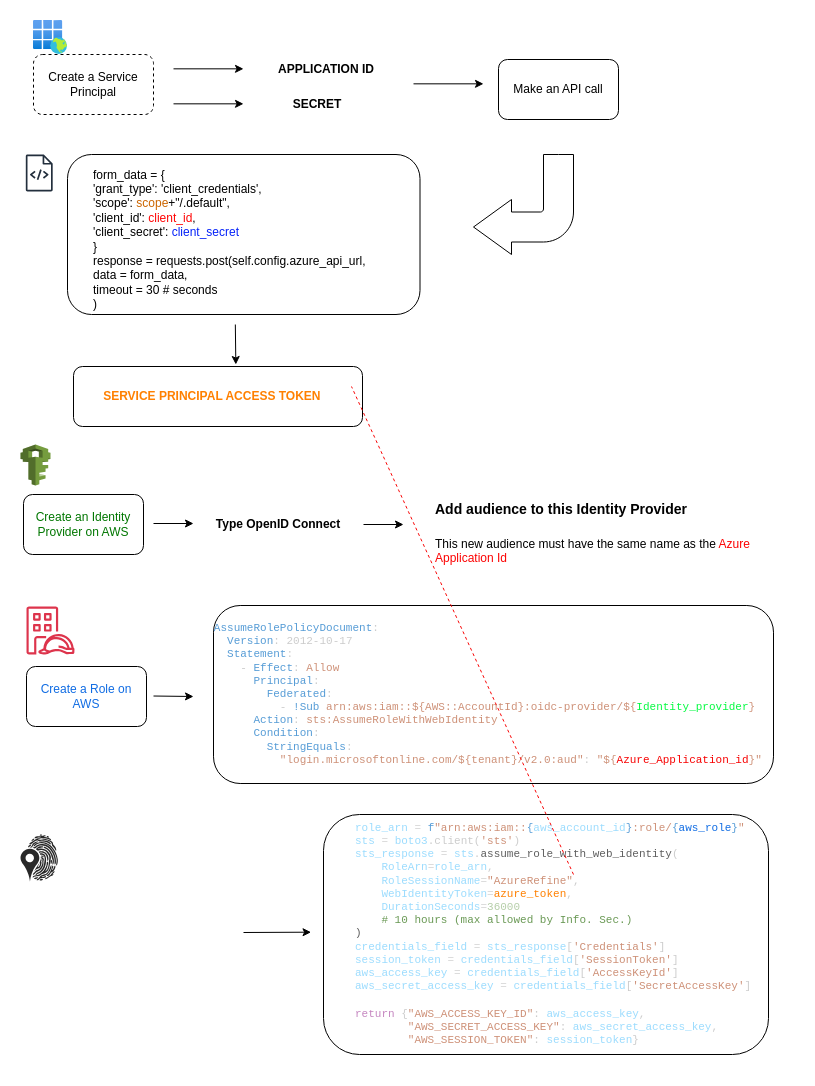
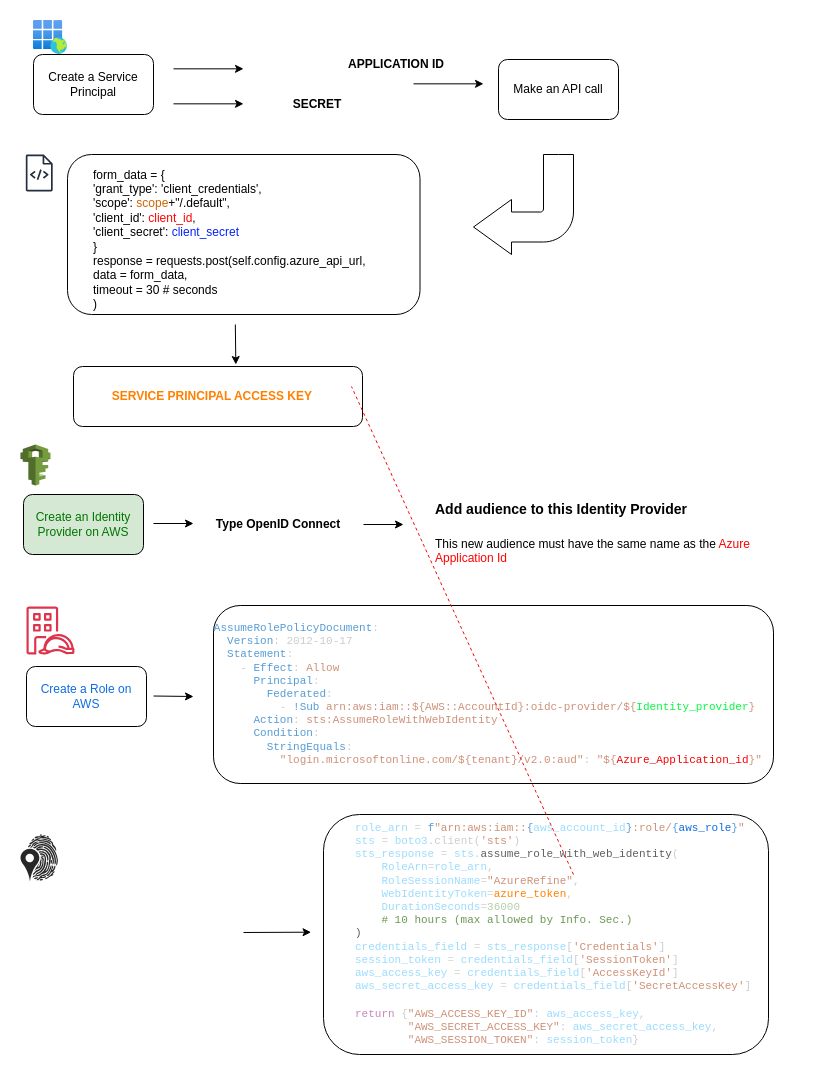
- <mxCell id="11" value="&lt;b&gt;APPLICATION ID&lt;/b&gt;" style="text;html=1;align=center;verticalAlign=middle;whiteSpace=wrap;rounded=0;" vertex="1" parent="1"><mxGeometry x="261" y="54" width="130" height="30" as="geometry" /></mxCell>
+ <mxCell id="11" value="&lt;b&gt;APPLICATION ID&lt;/b&gt;" style="text;html=1;align=center;verticalAlign=middle;whiteSpace=wrap;rounded=0;" vertex="1" parent="1"><mxGeometry x="331" y="49" width="130" height="30" as="geometry" /></mxCell>
- <mxCell id="8" value="Create a Service Principal" style="rounded=1;whiteSpace=wrap;html=1;dashed=1;" vertex="1" parent="1"><mxGeometry x="33" y="54" width="120" height="60" as="geometry" /></mxCell>
+ <mxCell id="8" value="Create a Service Principal" style="rounded=1;whiteSpace=wrap;html=1;" vertex="1" parent="1"><mxGeometry x="33" y="54" width="120" height="60" as="geometry" /></mxCell>
- <mxCell id="19" value="&lt;b&gt;&lt;font color=&quot;#ff8000&quot;&gt;SERVICE PRINCIPAL ACCESS TOKEN&amp;nbsp;&lt;/font&gt;&lt;/b&gt;" style="text;html=1;align=center;verticalAlign=middle;whiteSpace=wrap;rounded=0;" vertex="1" parent="1"><mxGeometry x="90.5" y="381" width="245" height="30" as="geometry" /></mxCell>
+ <mxCell id="19" value="&lt;b&gt;&lt;font color=&quot;#ff8000&quot;&gt;SERVICE PRINCIPAL ACCESS KEY&amp;nbsp;&lt;/font&gt;&lt;/b&gt;" style="text;html=1;align=center;verticalAlign=middle;whiteSpace=wrap;rounded=0;" vertex="1" parent="1"><mxGeometry x="90.5" y="381" width="245" height="30" as="geometry" /></mxCell>
- <mxCell id="24" value="&lt;font color=&quot;#007600&quot;&gt;Create an Identity Provider on AWS&lt;/font&gt;" style="rounded=1;whiteSpace=wrap;html=1;" vertex="1" parent="1"><mxGeometry x="23" y="494" width="120" height="60" as="geometry" /></mxCell>
+ <mxCell id="24" value="&lt;font color=&quot;#007600&quot;&gt;Create an Identity Provider on AWS&lt;/font&gt;" style="rounded=1;whiteSpace=wrap;html=1;fillColor=#d5e8d4;" vertex="1" parent="1"><mxGeometry x="23" y="494" width="120" height="60" as="geometry" /></mxCell>
